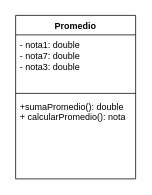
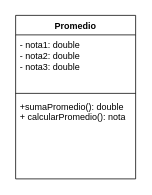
- <mxCell id="3" value="- nota1: double&lt;div&gt;- nota7: double&lt;/div&gt;&lt;div&gt;- nota3: double&amp;nbsp;&lt;br&gt;&lt;div&gt;&lt;br&gt;&lt;/div&gt;&lt;/div&gt;" style="text;strokeColor=none;fillColor=none;align=left;verticalAlign=top;spacingLeft=4;spacingRight=4;overflow=hidden;rotatable=0;points=[[0,0.5],[1,0.5]];portConstraint=eastwest;whiteSpace=wrap;html=1;" parent="2" vertex="1"><mxGeometry y="26" width="160" height="74" as="geometry" /></mxCell>
+ <mxCell id="3" value="- nota1: double&lt;div&gt;- nota2: double&lt;/div&gt;&lt;div&gt;- nota3: double&amp;nbsp;&lt;br&gt;&lt;div&gt;&lt;br&gt;&lt;/div&gt;&lt;/div&gt;" style="text;strokeColor=none;fillColor=none;align=left;verticalAlign=top;spacingLeft=4;spacingRight=4;overflow=hidden;rotatable=0;points=[[0,0.5],[1,0.5]];portConstraint=eastwest;whiteSpace=wrap;html=1;" parent="2" vertex="1"><mxGeometry y="26" width="160" height="74" as="geometry" /></mxCell>
